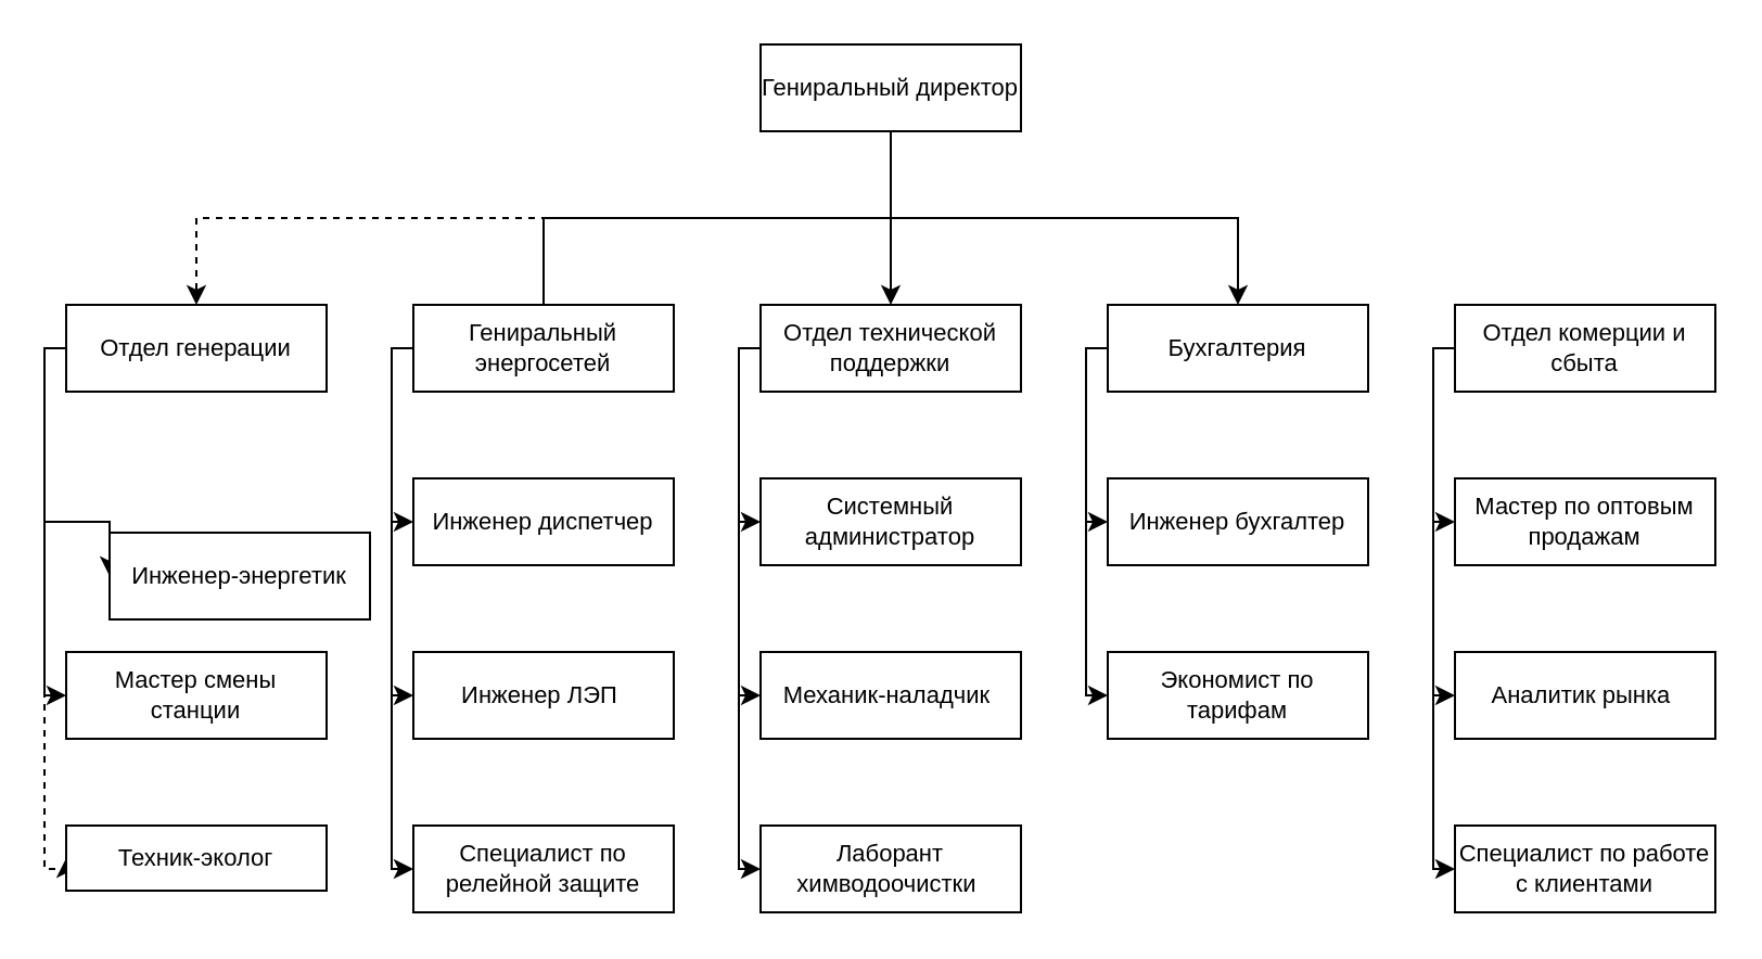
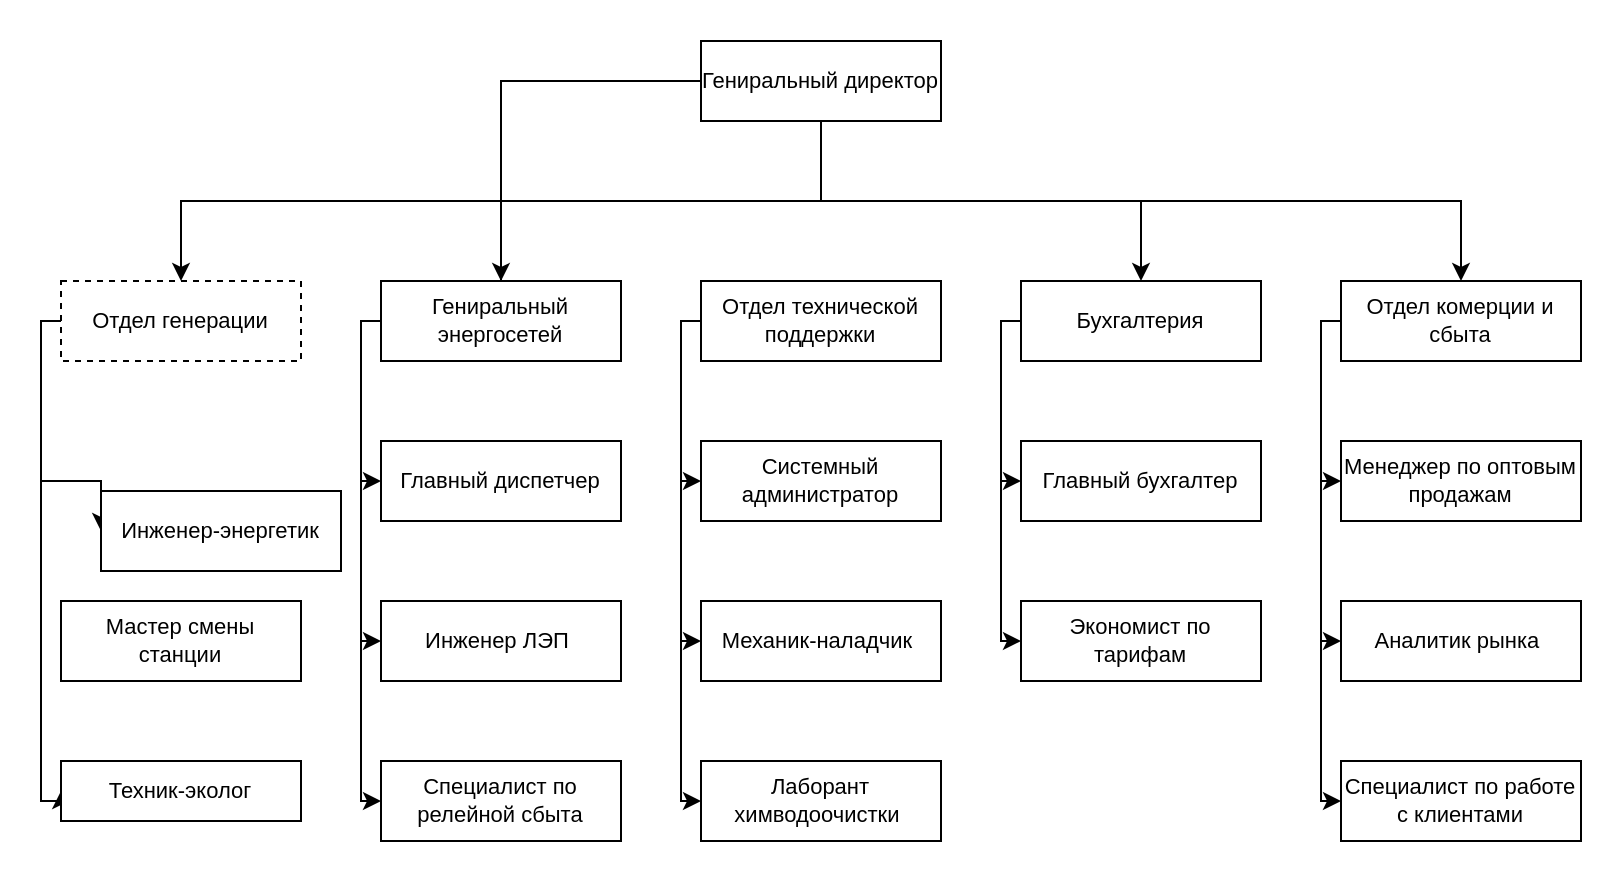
- <mxCell id="4" style="edgeStyle=orthogonalEdgeStyle;rounded=0;orthogonalLoop=1;jettySize=auto;html=1;labelBackgroundColor=none;fontColor=#000000;fontStyle=0;fontFamily=Helvetica;fontSize=11;dashed=1;" edge="1" parent="1" source="7" target="13"><mxGeometry relative="1" as="geometry"><Array as="points"><mxPoint x="410" y="100" /><mxPoint x="90" y="100" /></Array></mxGeometry></mxCell>
+ <mxCell id="4" style="edgeStyle=orthogonalEdgeStyle;rounded=0;orthogonalLoop=1;jettySize=auto;html=1;labelBackgroundColor=none;fontColor=#000000;fontStyle=0;fontFamily=Helvetica;fontSize=11;" edge="1" parent="1" source="7" target="13"><mxGeometry relative="1" as="geometry"><Array as="points"><mxPoint x="410" y="100" /><mxPoint x="90" y="100" /></Array></mxGeometry></mxCell>
+ <mxCell id="6" style="edgeStyle=orthogonalEdgeStyle;rounded=0;orthogonalLoop=1;jettySize=auto;html=1;entryX=0.5;entryY=0;entryDx=0;entryDy=0;labelBackgroundColor=none;fontColor=#000000;fontStyle=0;fontFamily=Helvetica;fontSize=11;" edge="1" parent="1" source="7" target="14"><mxGeometry relative="1" as="geometry"><Array as="points"><mxPoint x="410" y="100" /><mxPoint x="730" y="100" /></Array></mxGeometry></mxCell>
- <mxCell id="2" value="" style="edgeStyle=orthogonalEdgeStyle;rounded=0;orthogonalLoop=1;jettySize=auto;html=1;labelBackgroundColor=none;fontColor=#000000;fontStyle=0;fontFamily=Helvetica;fontSize=11;" edge="1" parent="1" source="7" target="8"><mxGeometry relative="1" as="geometry" /></mxCell>
+ <mxCell id="2" value="" style="edgeStyle=orthogonalEdgeStyle;rounded=0;orthogonalLoop=1;jettySize=auto;html=1;labelBackgroundColor=none;fontColor=#000000;fontStyle=0;fontFamily=Helvetica;fontSize=11;" edge="1" parent="1" source="7" target="9"><mxGeometry relative="1" as="geometry" /></mxCell>
- <mxCell id="13" value="Отдел генерации" style="rounded=0;whiteSpace=wrap;html=1;fontSize=11;labelBackgroundColor=none;fontColor=#000000;fontStyle=0;fontFamily=Helvetica;" vertex="1" parent="1"><mxGeometry y="140" width="120" height="40" as="geometry" x="30" /></mxCell>
+ <mxCell id="13" value="Отдел генерации" style="rounded=0;whiteSpace=wrap;html=1;fontSize=11;labelBackgroundColor=none;fontColor=#000000;fontStyle=0;fontFamily=Helvetica;dashed=1;" vertex="1" parent="1"><mxGeometry y="140" width="120" height="40" as="geometry" x="30" /></mxCell>
- <mxCell id="19" value="&lt;span style=&quot;text-align: left;&quot;&gt;Инженер диспетчер&lt;/span&gt;" style="rounded=0;whiteSpace=wrap;html=1;fontSize=11;labelBackgroundColor=none;fontColor=#000000;fontStyle=0;fontFamily=Helvetica;" vertex="1" parent="1"><mxGeometry x="190" y="220" width="120" height="40" as="geometry" /></mxCell>
+ <mxCell id="19" value="&lt;span style=&quot;text-align: left;&quot;&gt;Главный диспетчер&lt;/span&gt;" style="rounded=0;whiteSpace=wrap;html=1;fontSize=11;labelBackgroundColor=none;fontColor=#000000;fontStyle=0;fontFamily=Helvetica;" vertex="1" parent="1"><mxGeometry x="190" y="220" width="120" height="40" as="geometry" /></mxCell>
- <mxCell id="25" value="&lt;span style=&quot;text-align: left;&quot;&gt;Инженер бухгалтер&lt;/span&gt;" style="rounded=0;whiteSpace=wrap;html=1;fontSize=11;labelBackgroundColor=none;fontColor=#000000;fontStyle=0;fontFamily=Helvetica;" vertex="1" parent="1"><mxGeometry x="510" y="220" width="120" height="40" as="geometry" /></mxCell>
+ <mxCell id="25" value="&lt;span style=&quot;text-align: left;&quot;&gt;Главный бухгалтер&lt;/span&gt;" style="rounded=0;whiteSpace=wrap;html=1;fontSize=11;labelBackgroundColor=none;fontColor=#000000;fontStyle=0;fontFamily=Helvetica;" vertex="1" parent="1"><mxGeometry x="510" y="220" width="120" height="40" as="geometry" /></mxCell>
- <mxCell id="27" value="&lt;span style=&quot;text-align: left;&quot;&gt;Мастер по оптовым продажам&lt;/span&gt;" style="rounded=0;whiteSpace=wrap;html=1;fontSize=11;labelBackgroundColor=none;fontColor=#000000;fontStyle=0;fontFamily=Helvetica;" vertex="1" parent="1"><mxGeometry x="670" y="220" width="120" height="40" as="geometry" /></mxCell>
+ <mxCell id="27" value="&lt;span style=&quot;text-align: left;&quot;&gt;Менеджер по оптовым продажам&lt;/span&gt;" style="rounded=0;whiteSpace=wrap;html=1;fontSize=11;labelBackgroundColor=none;fontColor=#000000;fontStyle=0;fontFamily=Helvetica;" vertex="1" parent="1"><mxGeometry x="670" y="220" width="120" height="40" as="geometry" /></mxCell>
- <mxCell id="11" style="edgeStyle=orthogonalEdgeStyle;rounded=0;orthogonalLoop=1;jettySize=auto;html=1;entryX=0;entryY=0.5;entryDx=0;entryDy=0;labelBackgroundColor=none;fontColor=#000000;fontStyle=0;fontFamily=Helvetica;fontSize=11;" edge="1" parent="1" source="13" target="17"><mxGeometry relative="1" as="geometry"><Array as="points"><mxPoint x="20" y="160" /><mxPoint x="20" y="320" /></Array></mxGeometry></mxCell>
- <mxCell id="12" style="edgeStyle=orthogonalEdgeStyle;rounded=0;orthogonalLoop=1;jettySize=auto;html=1;entryX=0;entryY=0.5;entryDx=0;entryDy=0;labelBackgroundColor=none;fontColor=#000000;fontStyle=0;fontFamily=Helvetica;fontSize=11;dashed=1;" edge="1" parent="1" source="13" target="18"><mxGeometry relative="1" as="geometry"><Array as="points"><mxPoint x="20" y="160" /><mxPoint x="20" y="400" /></Array></mxGeometry></mxCell>
+ <mxCell id="12" style="edgeStyle=orthogonalEdgeStyle;rounded=0;orthogonalLoop=1;jettySize=auto;html=1;entryX=0;entryY=0.5;entryDx=0;entryDy=0;labelBackgroundColor=none;fontColor=#000000;fontStyle=0;fontFamily=Helvetica;fontSize=11;" edge="1" parent="1" source="13" target="18"><mxGeometry relative="1" as="geometry"><Array as="points"><mxPoint x="20" y="160" /><mxPoint x="20" y="400" /></Array></mxGeometry></mxCell>
- <mxCell id="21" value="&lt;span style=&quot;text-align: left;&quot;&gt;Специалист по релейной защите&lt;/span&gt;" style="rounded=0;whiteSpace=wrap;html=1;labelBackgroundColor=none;fontColor=#000000;fontStyle=0;fontFamily=Helvetica;fontSize=11;" vertex="1" parent="1"><mxGeometry x="190" y="380" width="120" height="40" as="geometry" /></mxCell>
+ <mxCell id="21" value="&lt;span style=&quot;text-align: left;&quot;&gt;Специалист по релейной сбыта&lt;/span&gt;" style="rounded=0;whiteSpace=wrap;html=1;labelBackgroundColor=none;fontColor=#000000;fontStyle=0;fontFamily=Helvetica;fontSize=11;" vertex="1" parent="1"><mxGeometry x="190" y="380" width="120" height="40" as="geometry" /></mxCell>
